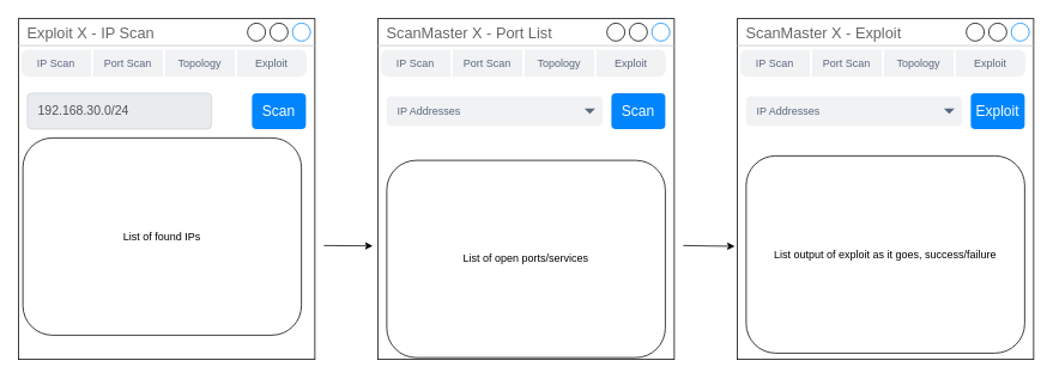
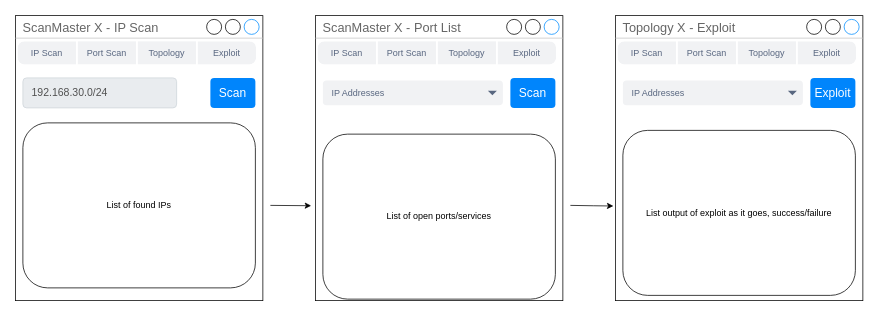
- <mxCell id="2" value="Exploit X - IP Scan" style="strokeWidth=1;shadow=0;dashed=0;align=center;html=1;shape=mxgraph.mockup.containers.window;align=left;verticalAlign=top;spacingLeft=8;strokeColor2=#008cff;strokeColor3=#c4c4c4;fontColor=#666666;mainText=;fontSize=17;labelBackgroundColor=none;whiteSpace=wrap;" parent="1" vertex="1"><mxGeometry x="20" y="20" width="330" height="380" as="geometry" /></mxCell>
+ <mxCell id="2" value="ScanMaster X - IP Scan" style="strokeWidth=1;shadow=0;dashed=0;align=center;html=1;shape=mxgraph.mockup.containers.window;align=left;verticalAlign=top;spacingLeft=8;strokeColor2=#008cff;strokeColor3=#c4c4c4;fontColor=#666666;mainText=;fontSize=17;labelBackgroundColor=none;whiteSpace=wrap;" parent="1" vertex="1"><mxGeometry x="20" y="20" width="330" height="380" as="geometry" /></mxCell>
- <mxCell id="19" value="ScanMaster X - Exploit" style="strokeWidth=1;shadow=0;dashed=0;align=center;html=1;shape=mxgraph.mockup.containers.window;align=left;verticalAlign=top;spacingLeft=8;strokeColor2=#008cff;strokeColor3=#c4c4c4;fontColor=#666666;mainText=;fontSize=17;labelBackgroundColor=none;whiteSpace=wrap;" parent="1" vertex="1"><mxGeometry x="820" y="20" width="330" height="380" as="geometry" /></mxCell>
+ <mxCell id="19" value="Topology X - Exploit" style="strokeWidth=1;shadow=0;dashed=0;align=center;html=1;shape=mxgraph.mockup.containers.window;align=left;verticalAlign=top;spacingLeft=8;strokeColor2=#008cff;strokeColor3=#c4c4c4;fontColor=#666666;mainText=;fontSize=17;labelBackgroundColor=none;whiteSpace=wrap;" parent="1" vertex="1"><mxGeometry x="820" y="20" width="330" height="380" as="geometry" /></mxCell>
- <mxCell id="10" value="List of found IPs" style="rounded=1;whiteSpace=wrap;html=1;" parent="1" vertex="1"><mxGeometry x="25" y="153" width="310" height="220" as="geometry" /></mxCell>
+ <mxCell id="10" value="List of found IPs" style="rounded=1;whiteSpace=wrap;html=1;" parent="1" vertex="1"><mxGeometry x="30" y="163" width="310" height="220" as="geometry" /></mxCell>
